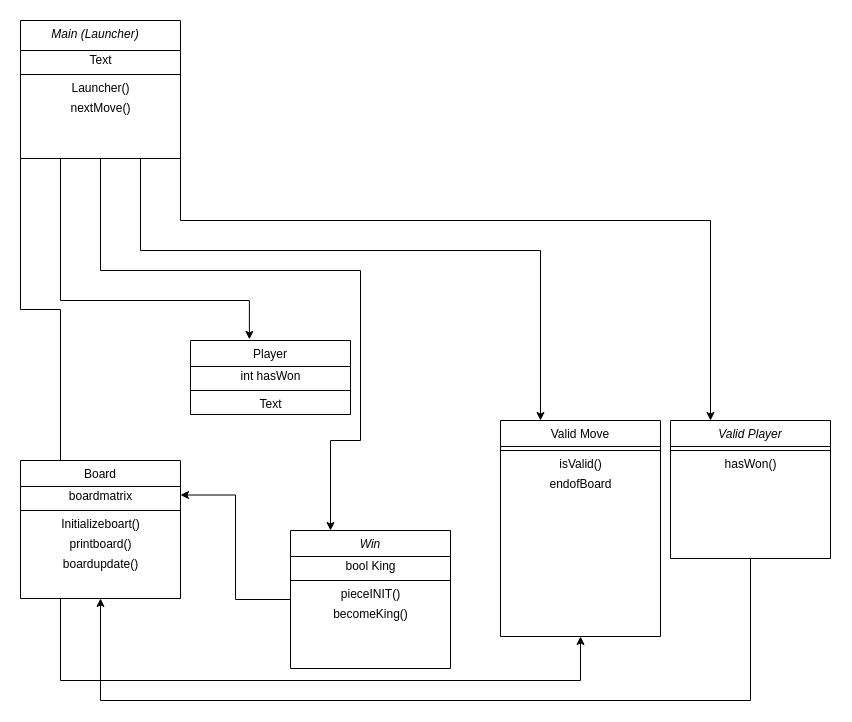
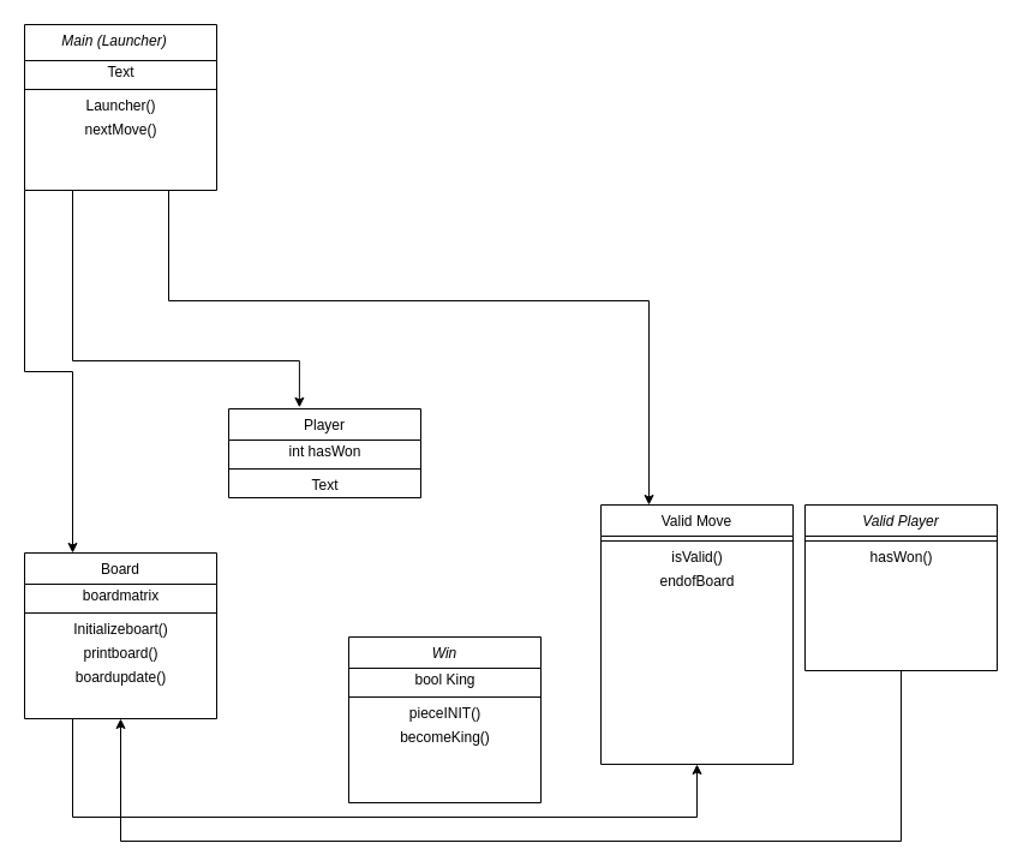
- <mxCell id="6" style="edgeStyle=orthogonalEdgeStyle;rounded=0;orthogonalLoop=1;jettySize=auto;html=1;exitX=1;exitY=1;exitDx=0;exitDy=0;entryX=0.25;entryY=0;entryDx=0;entryDy=0;" edge="1" parent="1" source="7" target="28"><mxGeometry relative="1" as="geometry"><Array as="points"><mxPoint x="180" y="220" /><mxPoint x="710" y="220" /></Array></mxGeometry></mxCell>
- <mxCell id="4" style="edgeStyle=orthogonalEdgeStyle;rounded=0;orthogonalLoop=1;jettySize=auto;html=1;exitX=0.5;exitY=1;exitDx=0;exitDy=0;entryX=0.25;entryY=0;entryDx=0;entryDy=0;" edge="1" parent="1" source="7" target="32"><mxGeometry relative="1" as="geometry"><Array as="points"><mxPoint x="100" y="270" /><mxPoint x="360" y="270" /><mxPoint x="360" y="440" /><mxPoint x="330" y="440" /></Array></mxGeometry></mxCell>
- <mxCell id="2" style="edgeStyle=orthogonalEdgeStyle;rounded=0;orthogonalLoop=1;jettySize=auto;html=1;exitX=0;exitY=1;exitDx=0;exitDy=0;entryX=0.25;entryY=0;entryDx=0;entryDy=0;endArrow=none;" edge="1" parent="1" source="7" target="13"><mxGeometry relative="1" as="geometry" /></mxCell>
+ <mxCell id="2" style="edgeStyle=orthogonalEdgeStyle;rounded=0;orthogonalLoop=1;jettySize=auto;html=1;exitX=0;exitY=1;exitDx=0;exitDy=0;entryX=0.25;entryY=0;entryDx=0;entryDy=0;" edge="1" parent="1" source="7" target="13"><mxGeometry relative="1" as="geometry" /></mxCell>
- <mxCell id="31" style="edgeStyle=orthogonalEdgeStyle;rounded=0;orthogonalLoop=1;jettySize=auto;html=1;exitX=0;exitY=0.5;exitDx=0;exitDy=0;entryX=1;entryY=0.25;entryDx=0;entryDy=0;" edge="1" parent="1" source="32" target="13"><mxGeometry relative="1" as="geometry" /></mxCell>
